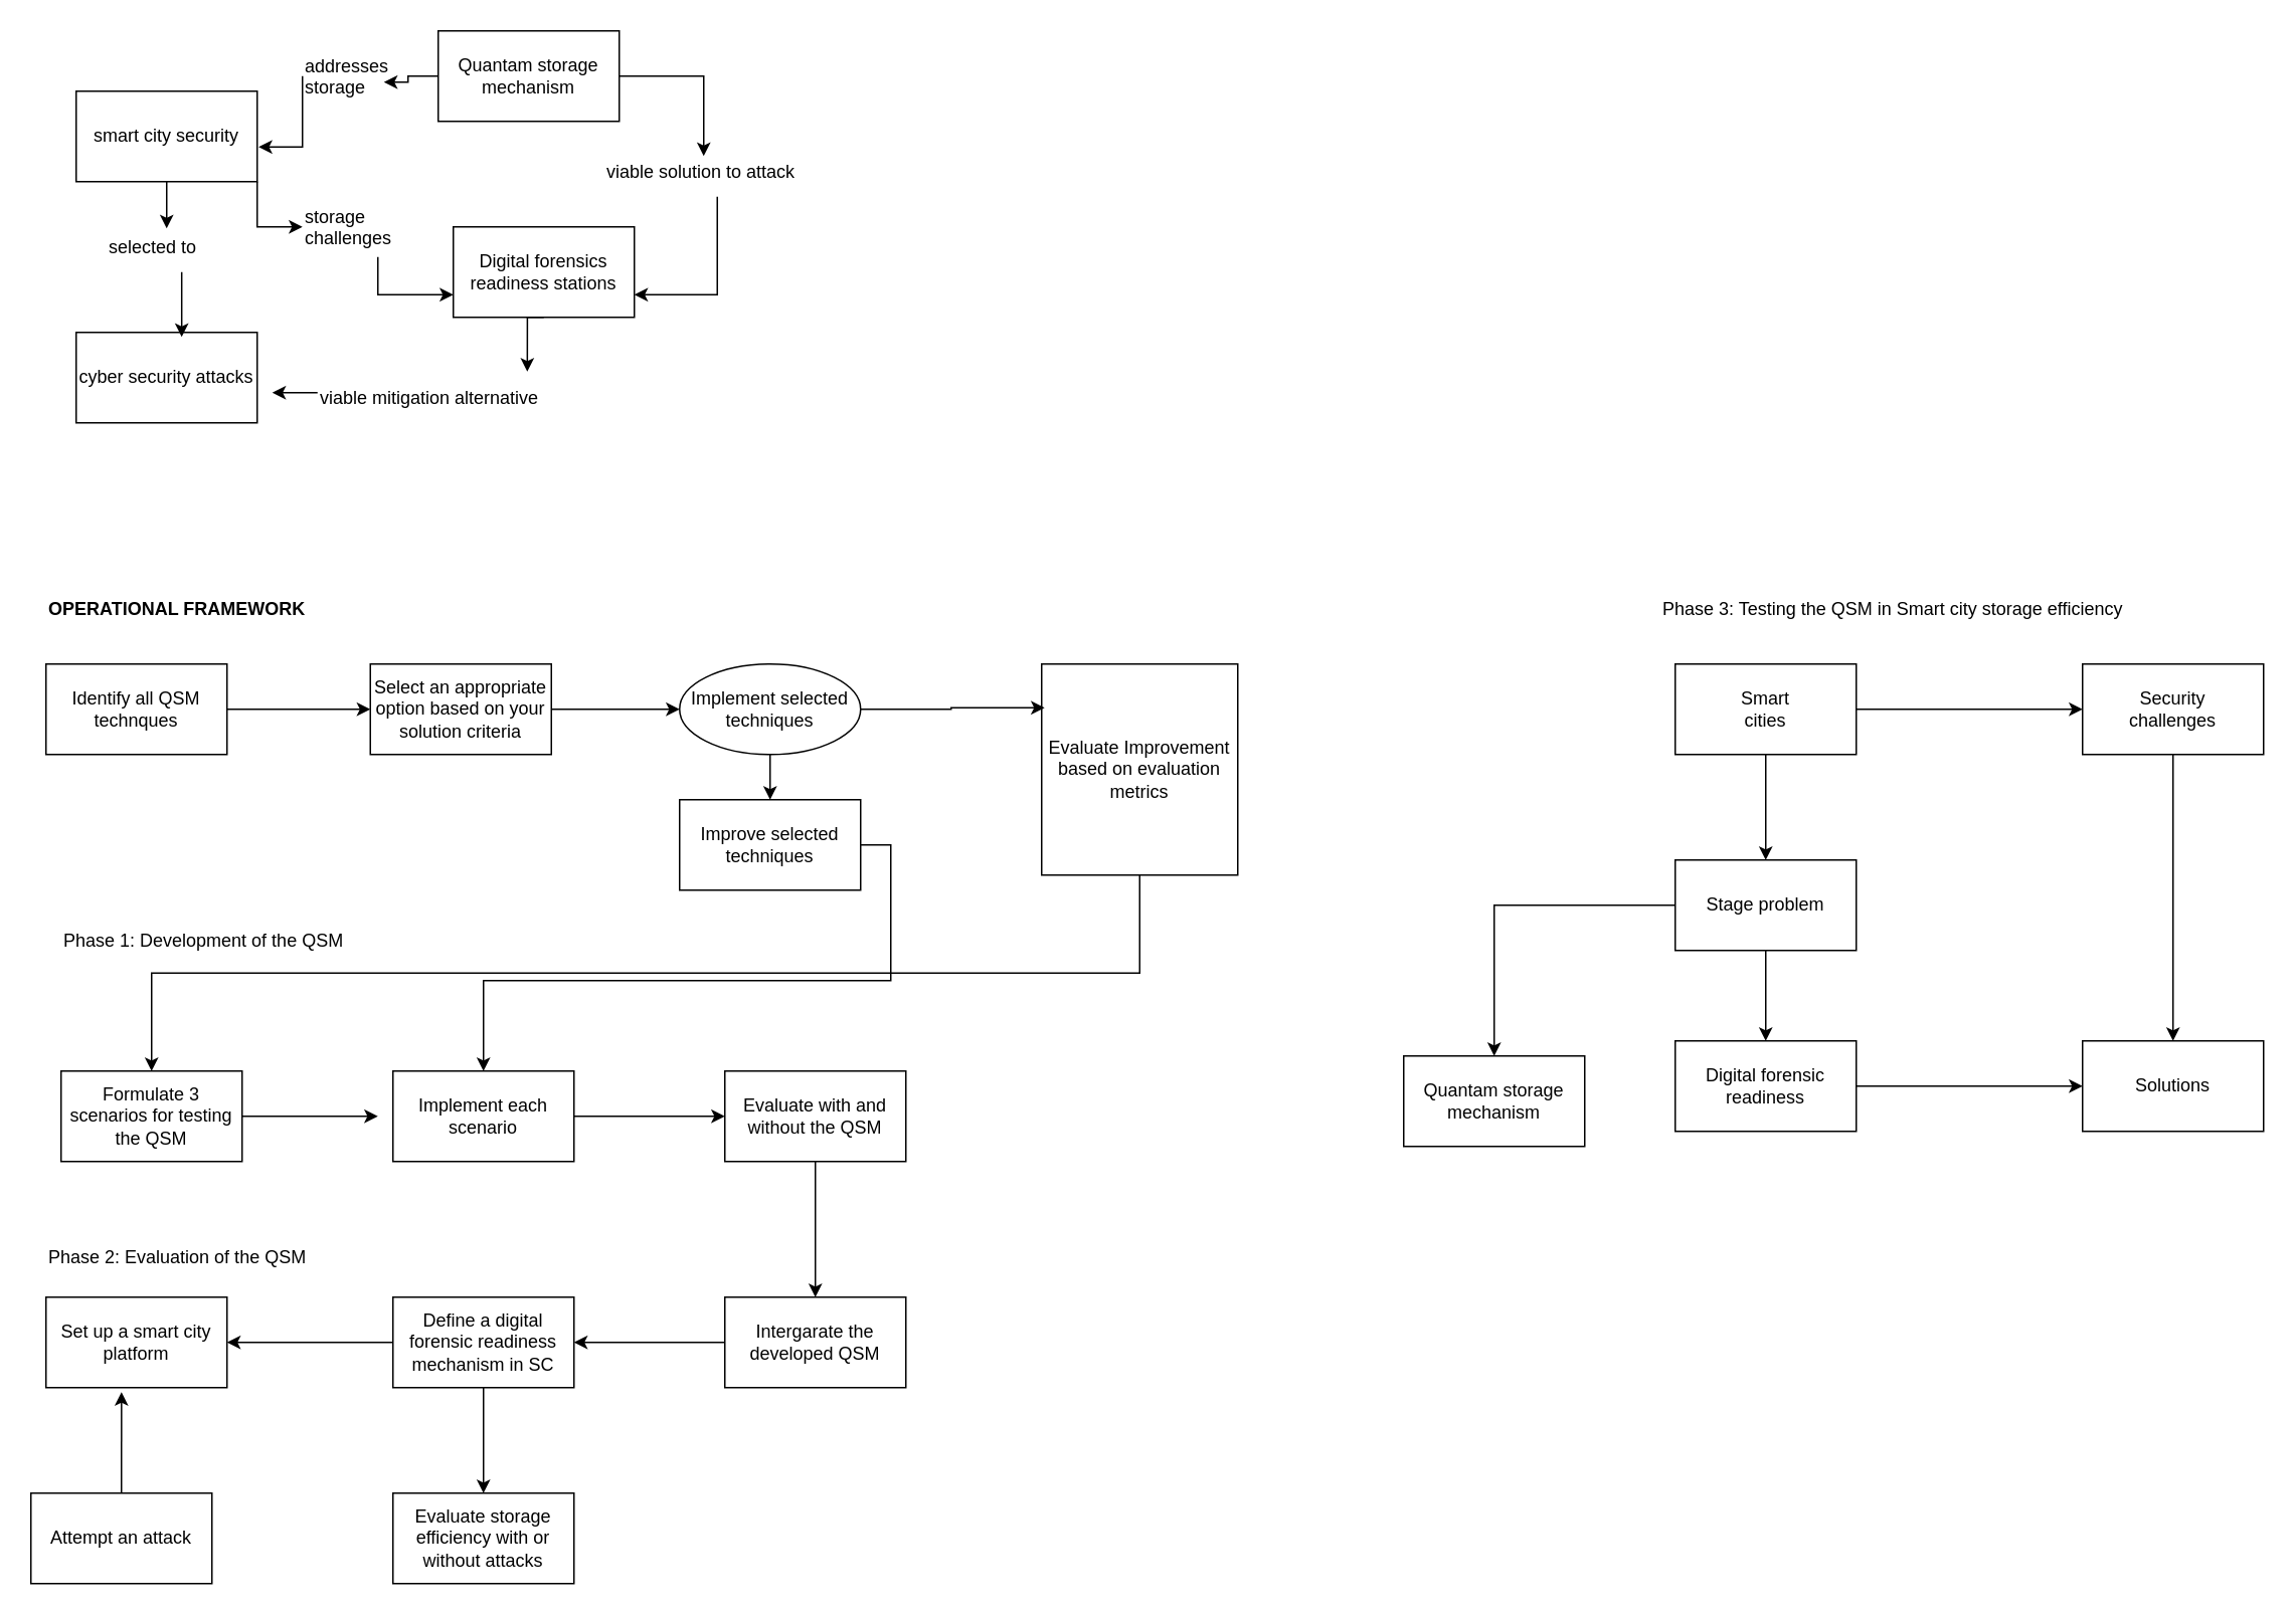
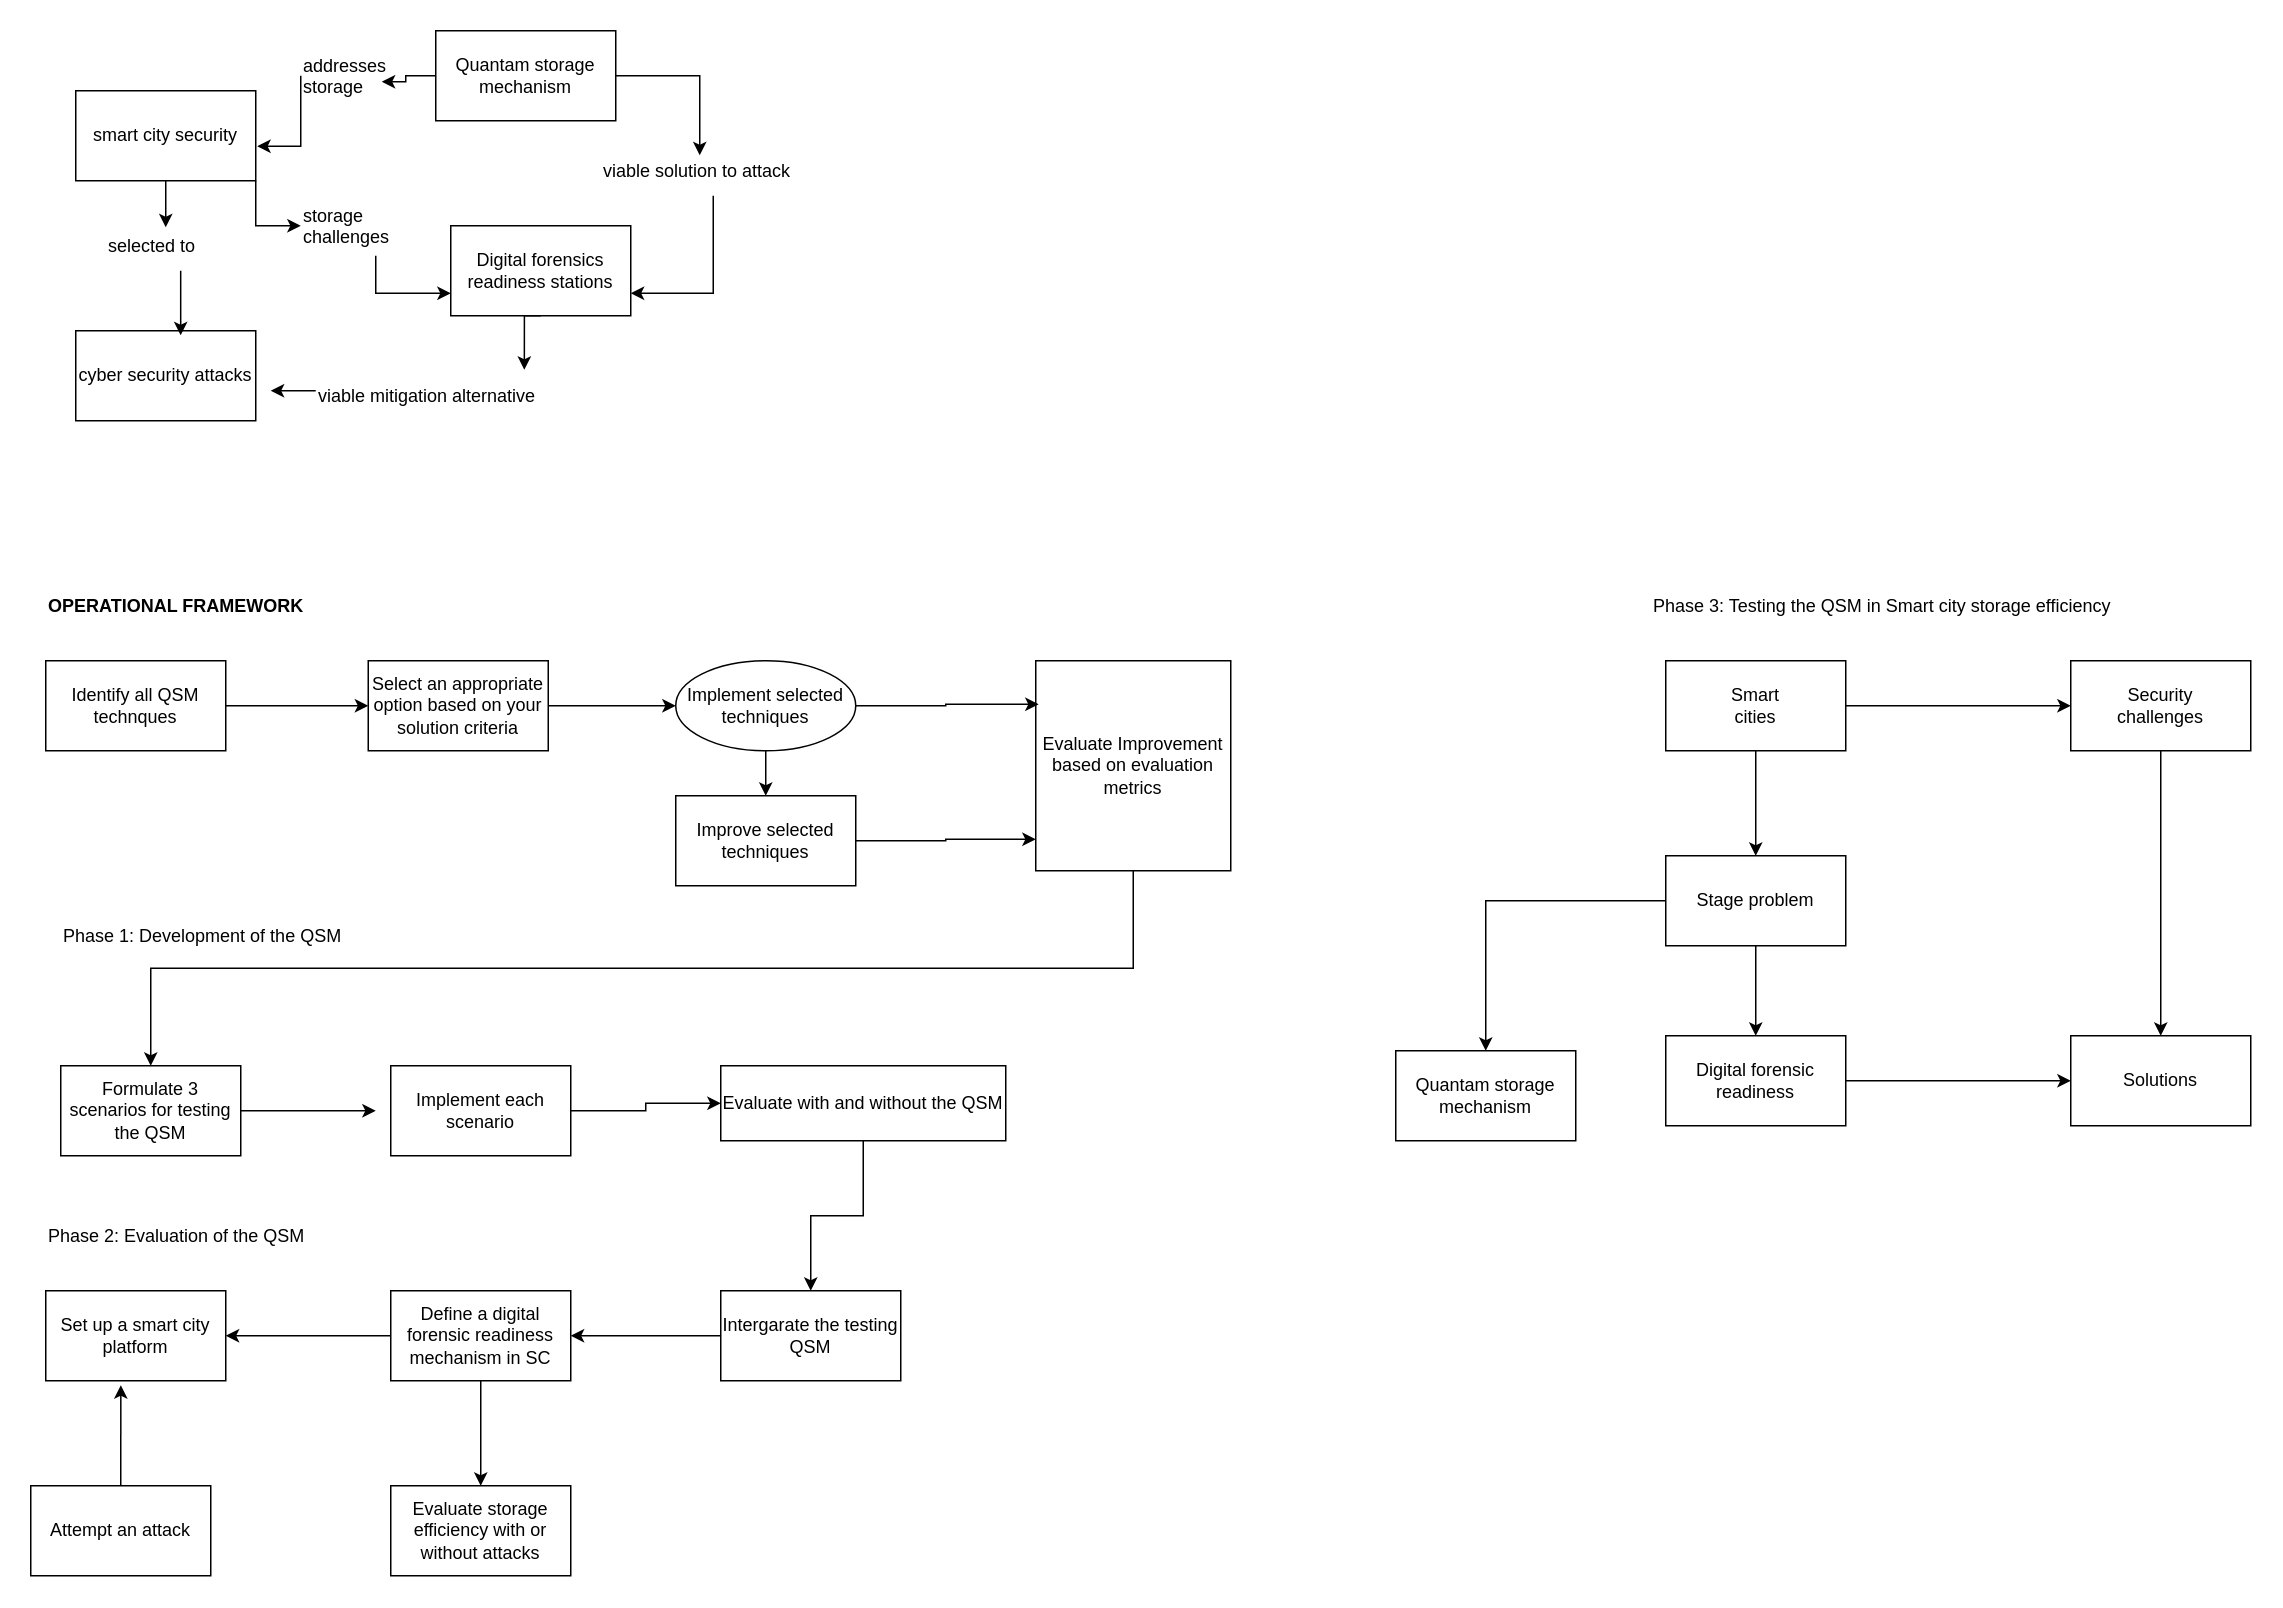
- <mxCell id="31" style="edgeStyle=orthogonalEdgeStyle;rounded=0;orthogonalLoop=1;jettySize=auto;html=1;exitX=1;exitY=0.5;exitDx=0;exitDy=0;" edge="1" parent="1" source="28" target="37"><mxGeometry relative="1" as="geometry" /></mxCell>
+ <mxCell id="31" style="edgeStyle=orthogonalEdgeStyle;rounded=0;orthogonalLoop=1;jettySize=auto;html=1;exitX=1;exitY=0.5;exitDx=0;exitDy=0;entryX=0;entryY=0.85;entryDx=0;entryDy=0;entryPerimeter=0;" edge="1" parent="1" source="28" target="30"><mxGeometry relative="1" as="geometry" /></mxCell>
- <mxCell id="39" value="Evaluate with and without the QSM" style="rounded=0;whiteSpace=wrap;html=1;" vertex="1" parent="1"><mxGeometry x="480" y="710" width="120" height="60" as="geometry" /></mxCell>
+ <mxCell id="39" value="Evaluate with and without the QSM" style="rounded=0;whiteSpace=wrap;html=1;" vertex="1" parent="1"><mxGeometry x="480" y="710" width="190" height="50" as="geometry" /></mxCell>
- <mxCell id="49" value="Phase 2: Evaluation of the QSM" style="text;whiteSpace=wrap;html=1;" vertex="1" parent="1"><mxGeometry x="30" y="820" width="200" height="30" as="geometry" /></mxCell>
+ <mxCell id="49" value="Phase 2: Evaluation of the QSM" style="text;whiteSpace=wrap;html=1;" vertex="1" parent="1"><mxGeometry x="30" y="810" width="200" height="30" as="geometry" /></mxCell>
- <mxCell id="41" value="Intergarate the developed QSM" style="rounded=0;whiteSpace=wrap;html=1;" vertex="1" parent="1"><mxGeometry x="480" y="860" width="120" height="60" as="geometry" /></mxCell>
+ <mxCell id="41" value="Intergarate the testing QSM" style="rounded=0;whiteSpace=wrap;html=1;" vertex="1" parent="1"><mxGeometry x="480" y="860" width="120" height="60" as="geometry" /></mxCell>
